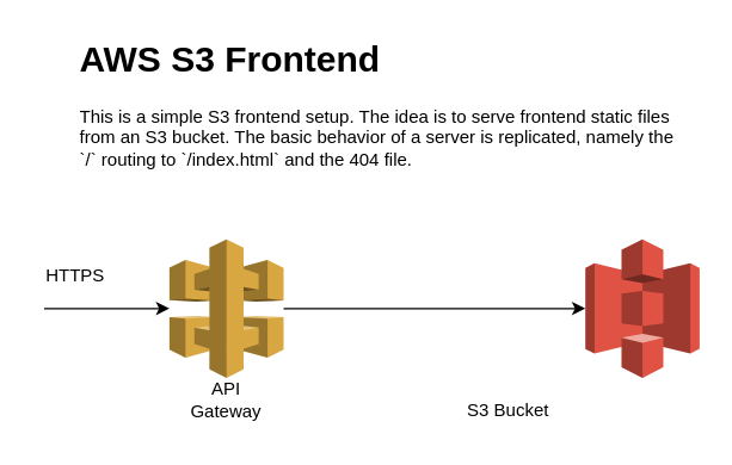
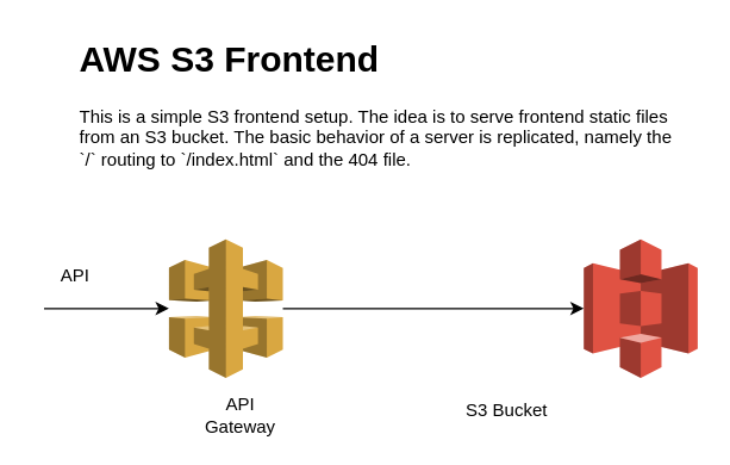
- <mxCell id="9" value="HTTPS" style="text;html=1;strokeColor=none;fillColor=none;align=center;verticalAlign=middle;whiteSpace=wrap;rounded=0;" vertex="1" parent="1"><mxGeometry x="20.41" y="170" width="60" height="30" as="geometry" /></mxCell>
+ <mxCell id="9" value="API" style="text;html=1;strokeColor=none;fillColor=none;align=center;verticalAlign=middle;whiteSpace=wrap;rounded=0;" vertex="1" parent="1"><mxGeometry x="20.41" y="170" width="60" height="30" as="geometry" /></mxCell>
- <mxCell id="7" value="API Gateway" style="text;html=1;strokeColor=none;fillColor=none;align=center;verticalAlign=middle;whiteSpace=wrap;rounded=0;" vertex="1" parent="1"><mxGeometry x="121.07" y="253" width="60" height="30" as="geometry" /></mxCell>
+ <mxCell id="7" value="API Gateway" style="text;html=1;strokeColor=none;fillColor=none;align=center;verticalAlign=middle;whiteSpace=wrap;rounded=0;" vertex="1" parent="1"><mxGeometry x="131.07" y="263" width="60" height="30" as="geometry" /></mxCell>
